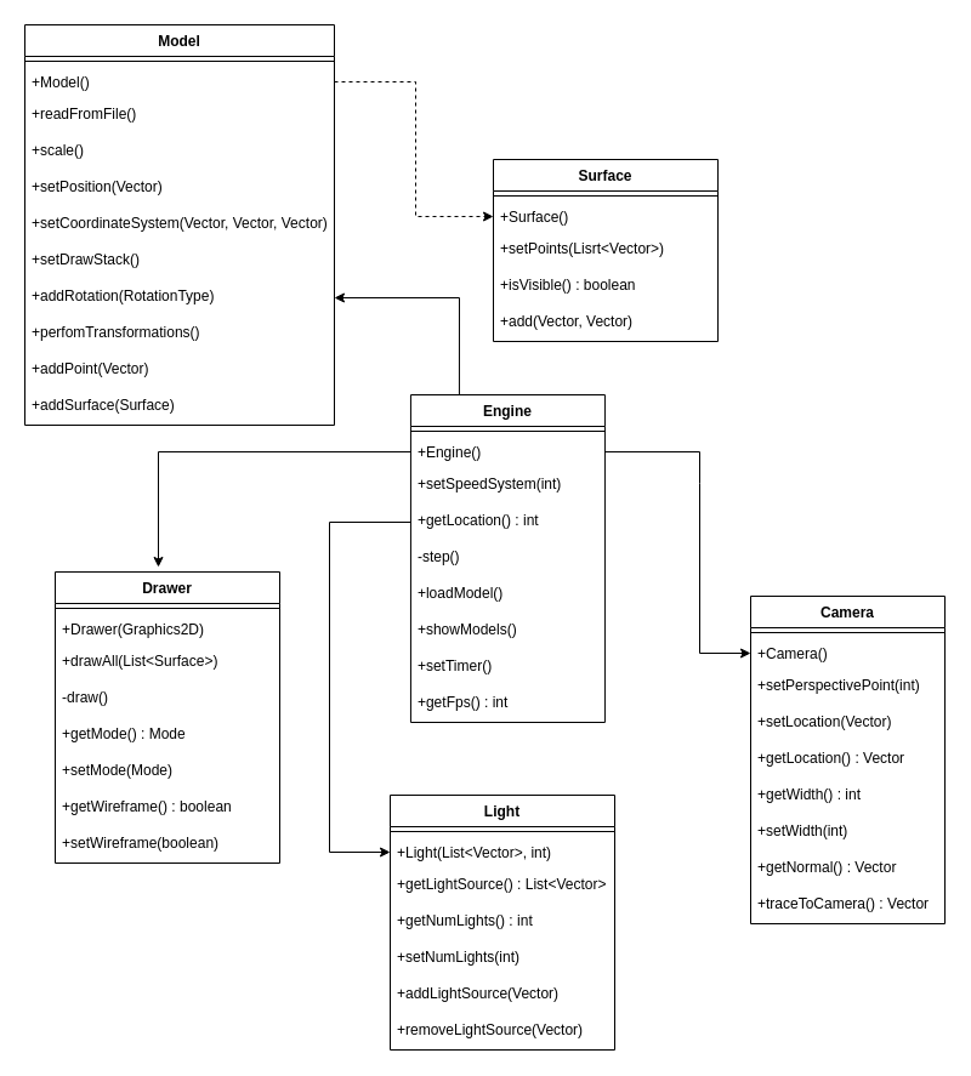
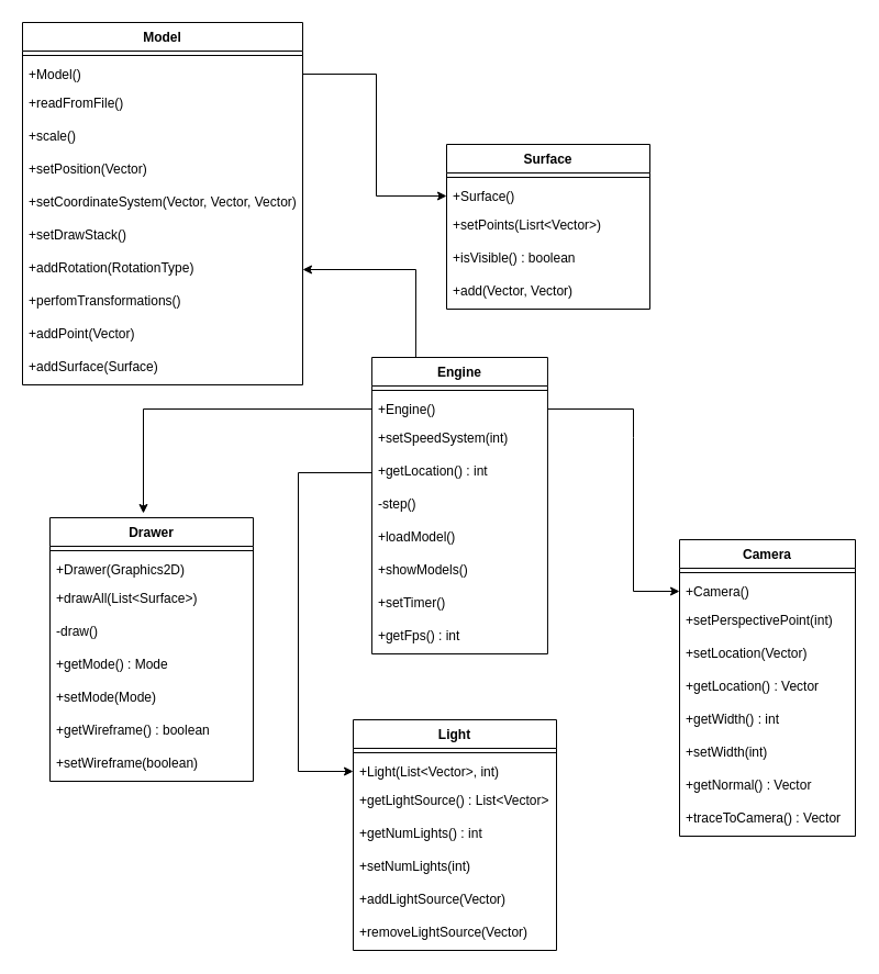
- <mxCell id="58" value="" style="endArrow=classic;html=1;rounded=0;fontSize=16;exitX=1;exitY=0.5;exitDx=0;exitDy=0;entryX=0;entryY=0.5;entryDx=0;entryDy=0;dashed=1;" edge="1" parent="1" source="42" target="54"><mxGeometry width="50" height="50" relative="1" as="geometry"><mxPoint x="320" y="193" as="sourcePoint" /><mxPoint x="370" y="143" as="targetPoint" /><Array as="points"><mxPoint x="342" y="67" /><mxPoint x="342" y="178" /></Array></mxGeometry></mxCell>
+ <mxCell id="58" value="" style="endArrow=classic;html=1;rounded=0;fontSize=16;exitX=1;exitY=0.5;exitDx=0;exitDy=0;entryX=0;entryY=0.5;entryDx=0;entryDy=0;" edge="1" parent="1" source="42" target="54"><mxGeometry width="50" height="50" relative="1" as="geometry"><mxPoint x="320" y="193" as="sourcePoint" /><mxPoint x="370" y="143" as="targetPoint" /><Array as="points"><mxPoint x="342" y="67" /><mxPoint x="342" y="178" /></Array></mxGeometry></mxCell>
